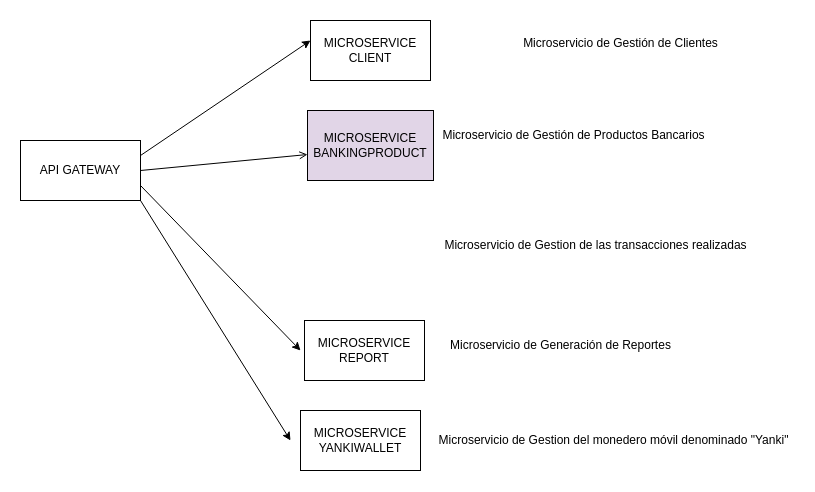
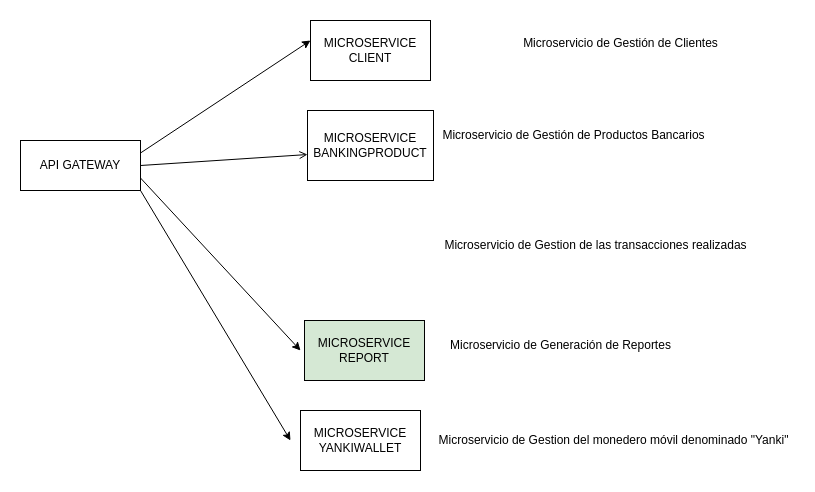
- <mxCell id="4" value="MICROSERVICE BANKINGPRODUCT" style="whiteSpace=wrap;html=1;rounded=0;fillColor=#e1d5e7;" vertex="1" parent="1"><mxGeometry x="307" y="110" width="126" height="70" as="geometry" /></mxCell>
+ <mxCell id="4" value="MICROSERVICE BANKINGPRODUCT" style="whiteSpace=wrap;html=1;rounded=0;" vertex="1" parent="1"><mxGeometry x="307" y="110" width="126" height="70" as="geometry" /></mxCell>
- <mxCell id="2" value="API GATEWAY" style="rounded=0;whiteSpace=wrap;html=1;" vertex="1" parent="1"><mxGeometry x="20" y="140" width="120" height="60" as="geometry" /></mxCell>
+ <mxCell id="2" value="API GATEWAY" style="rounded=0;whiteSpace=wrap;html=1;" vertex="1" parent="1"><mxGeometry x="20" y="140" width="120" height="50" as="geometry" /></mxCell>
- <mxCell id="7" value="MICROSERVICE REPORT" style="rounded=0;whiteSpace=wrap;html=1;" vertex="1" parent="1"><mxGeometry x="304" y="320" width="120" height="60" as="geometry" /></mxCell>
+ <mxCell id="7" value="MICROSERVICE REPORT" style="rounded=0;whiteSpace=wrap;html=1;fillColor=#d5e8d4;" vertex="1" parent="1"><mxGeometry x="304" y="320" width="120" height="60" as="geometry" /></mxCell>
